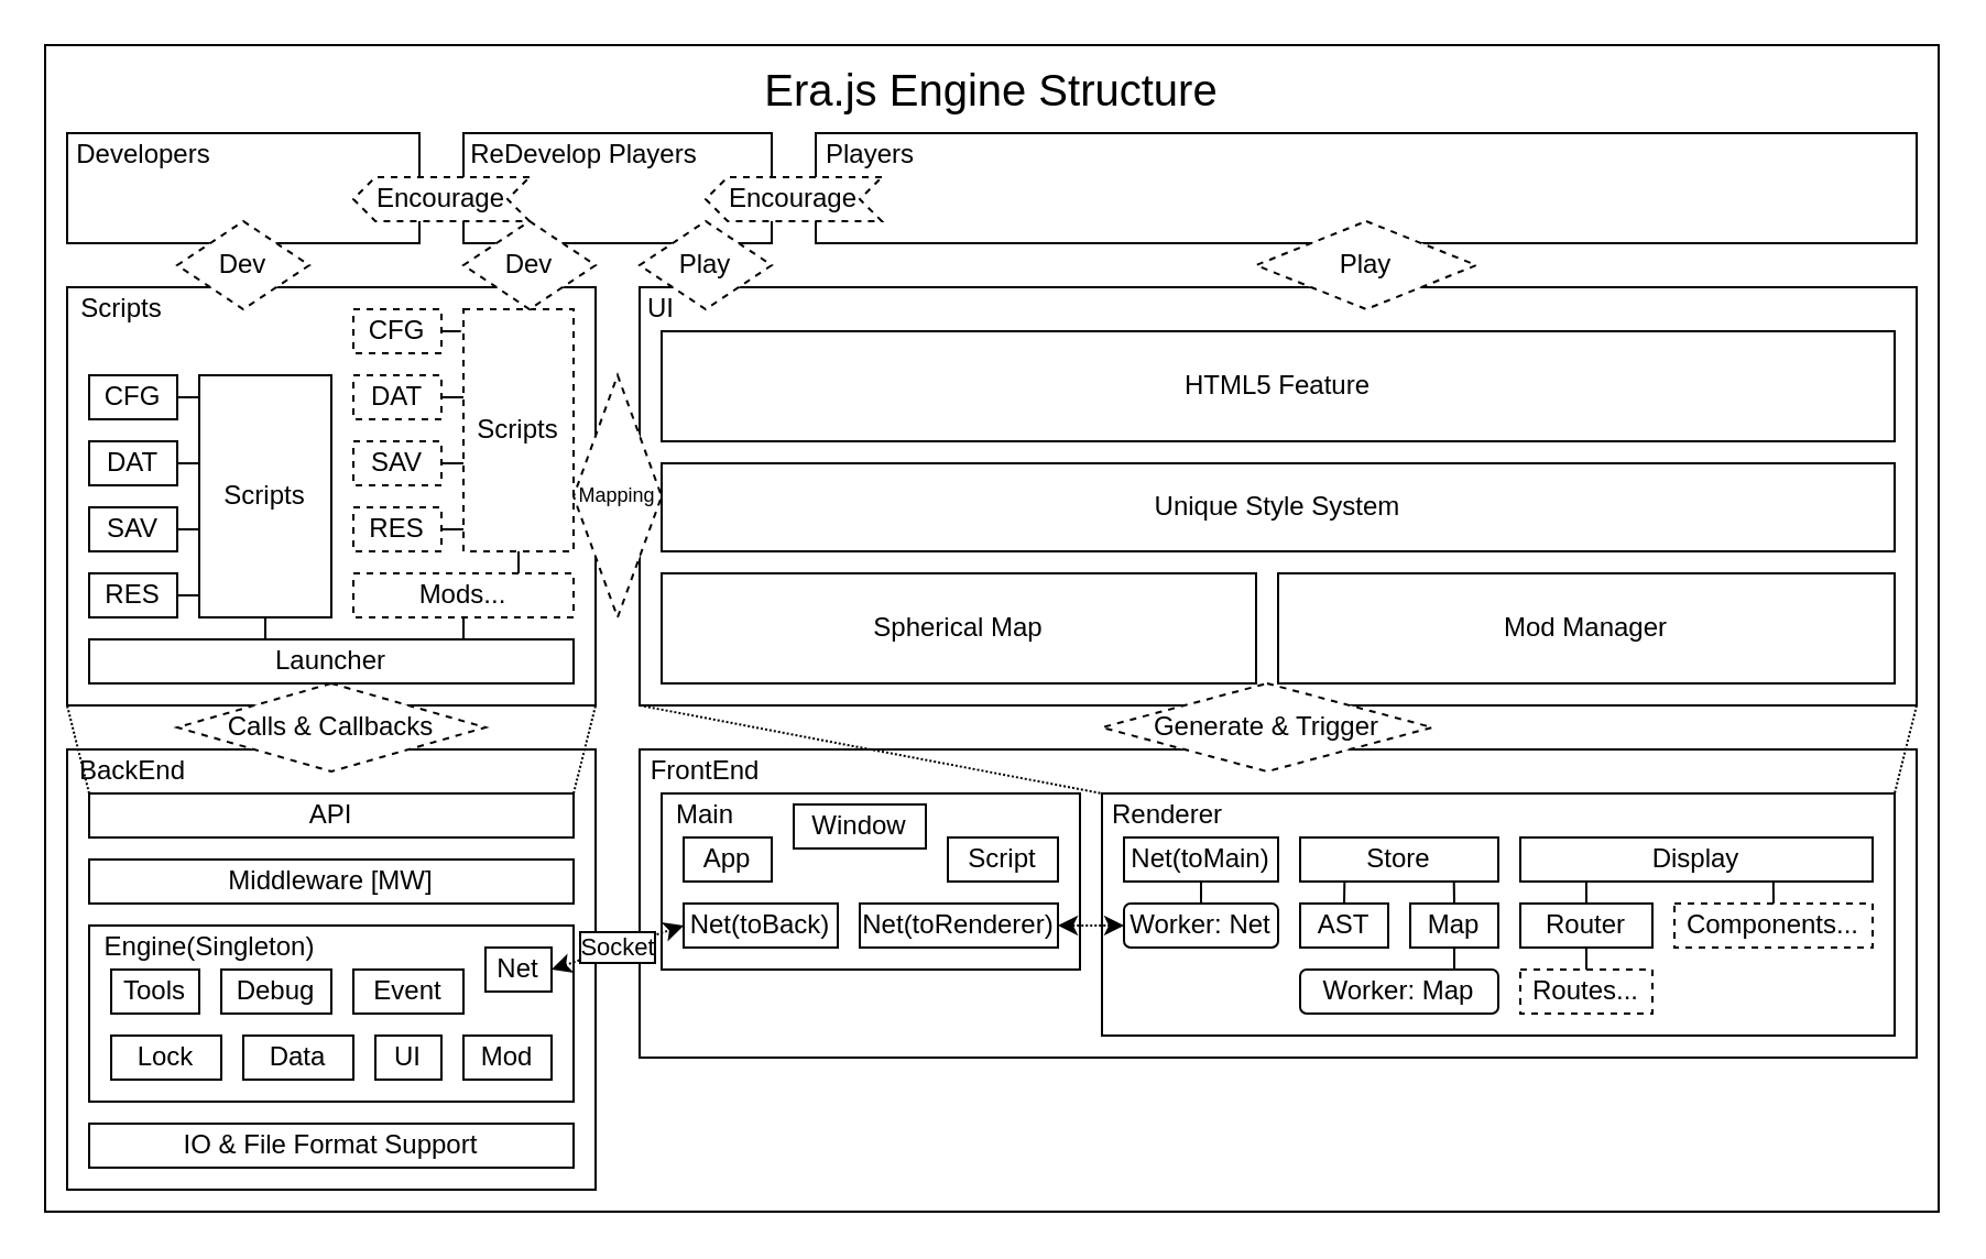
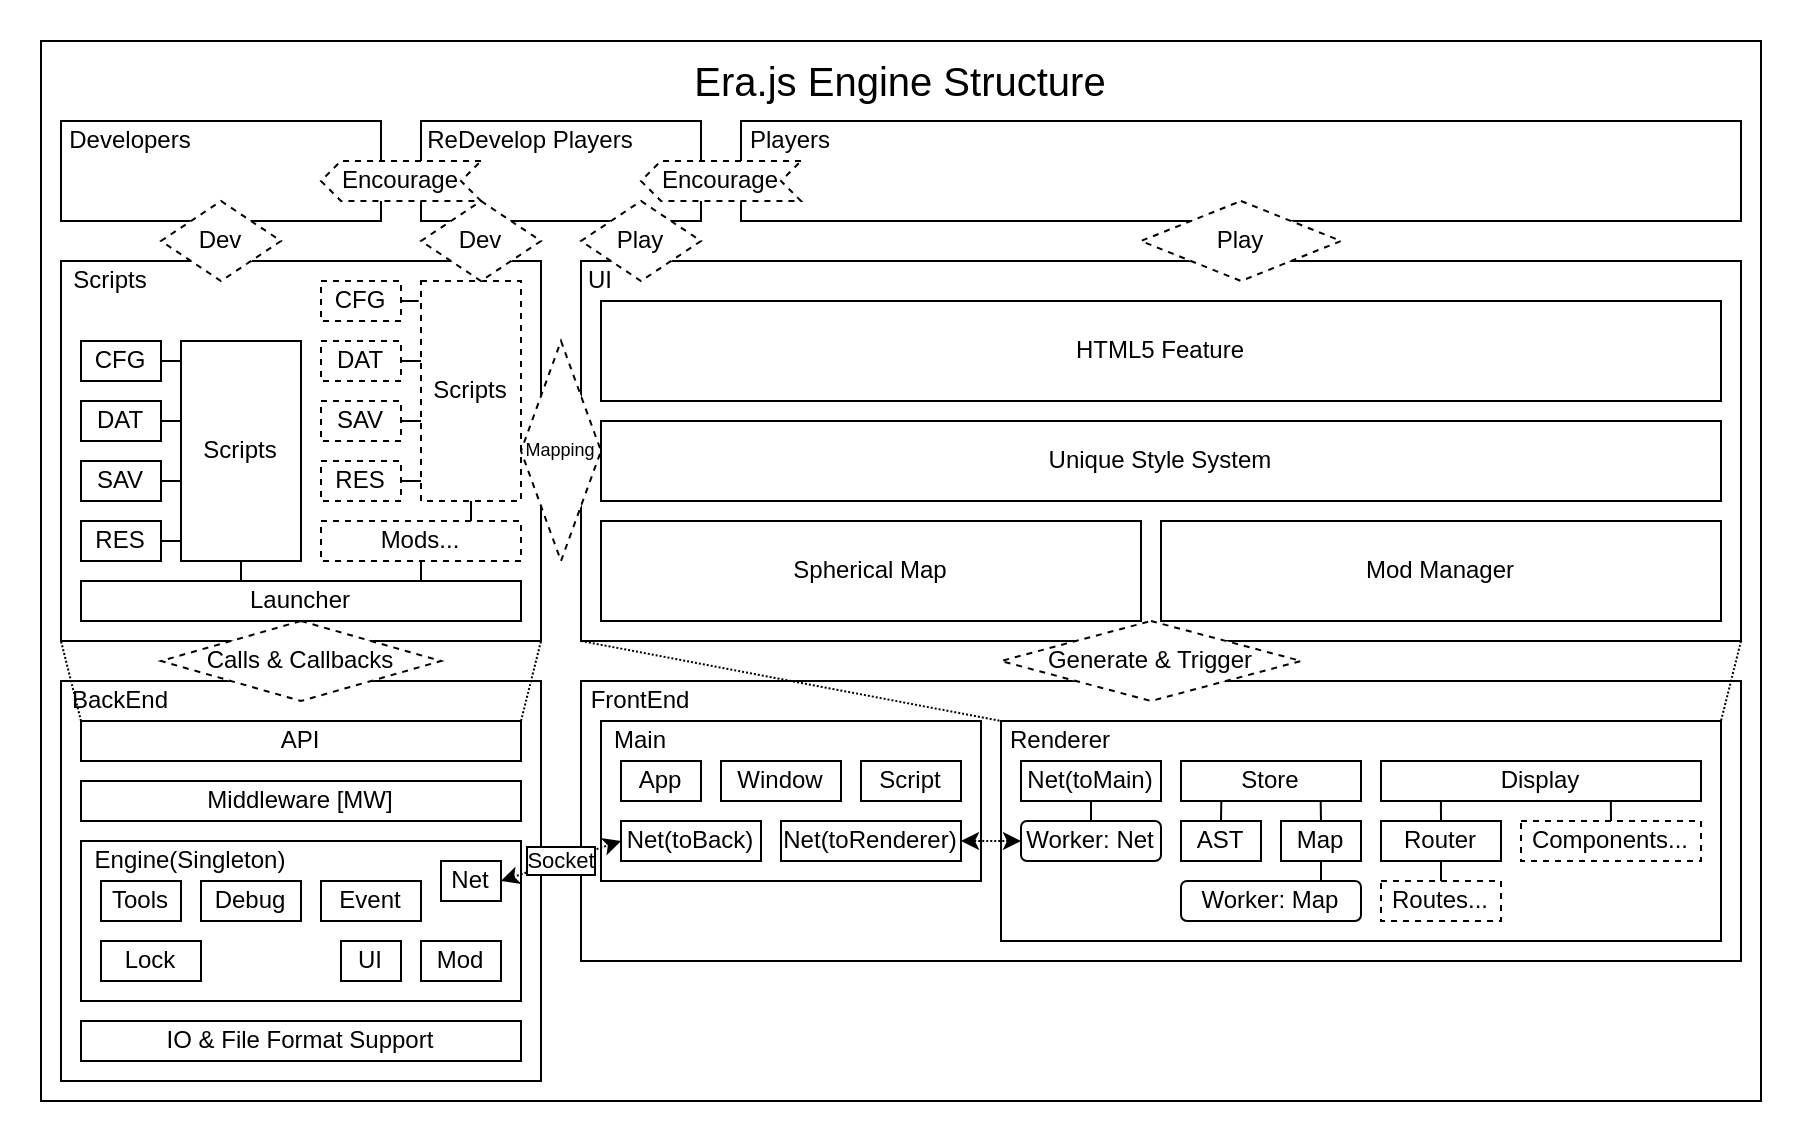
- <mxCell id="39" value="Window" style="rounded=0;whiteSpace=wrap;html=1;" vertex="1" parent="1"><mxGeometry x="360" y="365" width="60" height="20" as="geometry" /></mxCell>
+ <mxCell id="39" value="Window" style="rounded=0;whiteSpace=wrap;html=1;" vertex="1" parent="1"><mxGeometry x="360" y="380" width="60" height="20" as="geometry" /></mxCell>
- <mxCell id="27" value="Data" style="rounded=0;whiteSpace=wrap;html=1;" vertex="1" parent="1"><mxGeometry x="110" y="470" width="50" height="20" as="geometry" /></mxCell>
